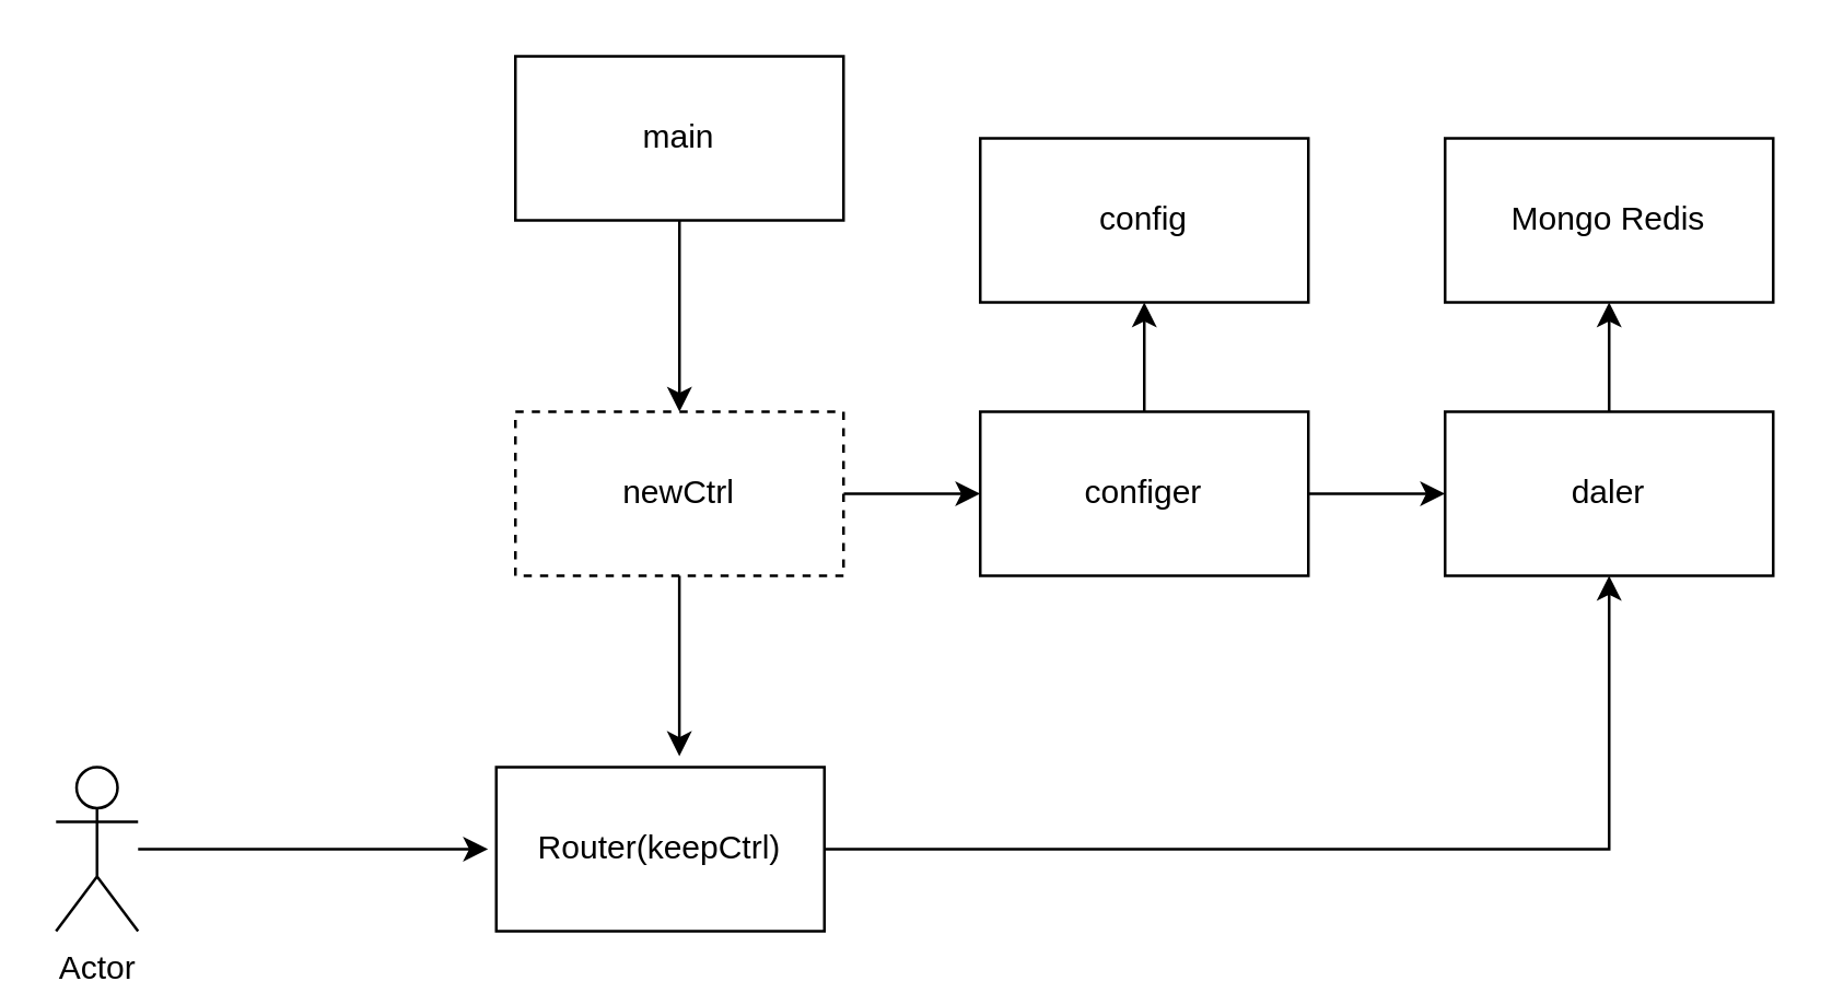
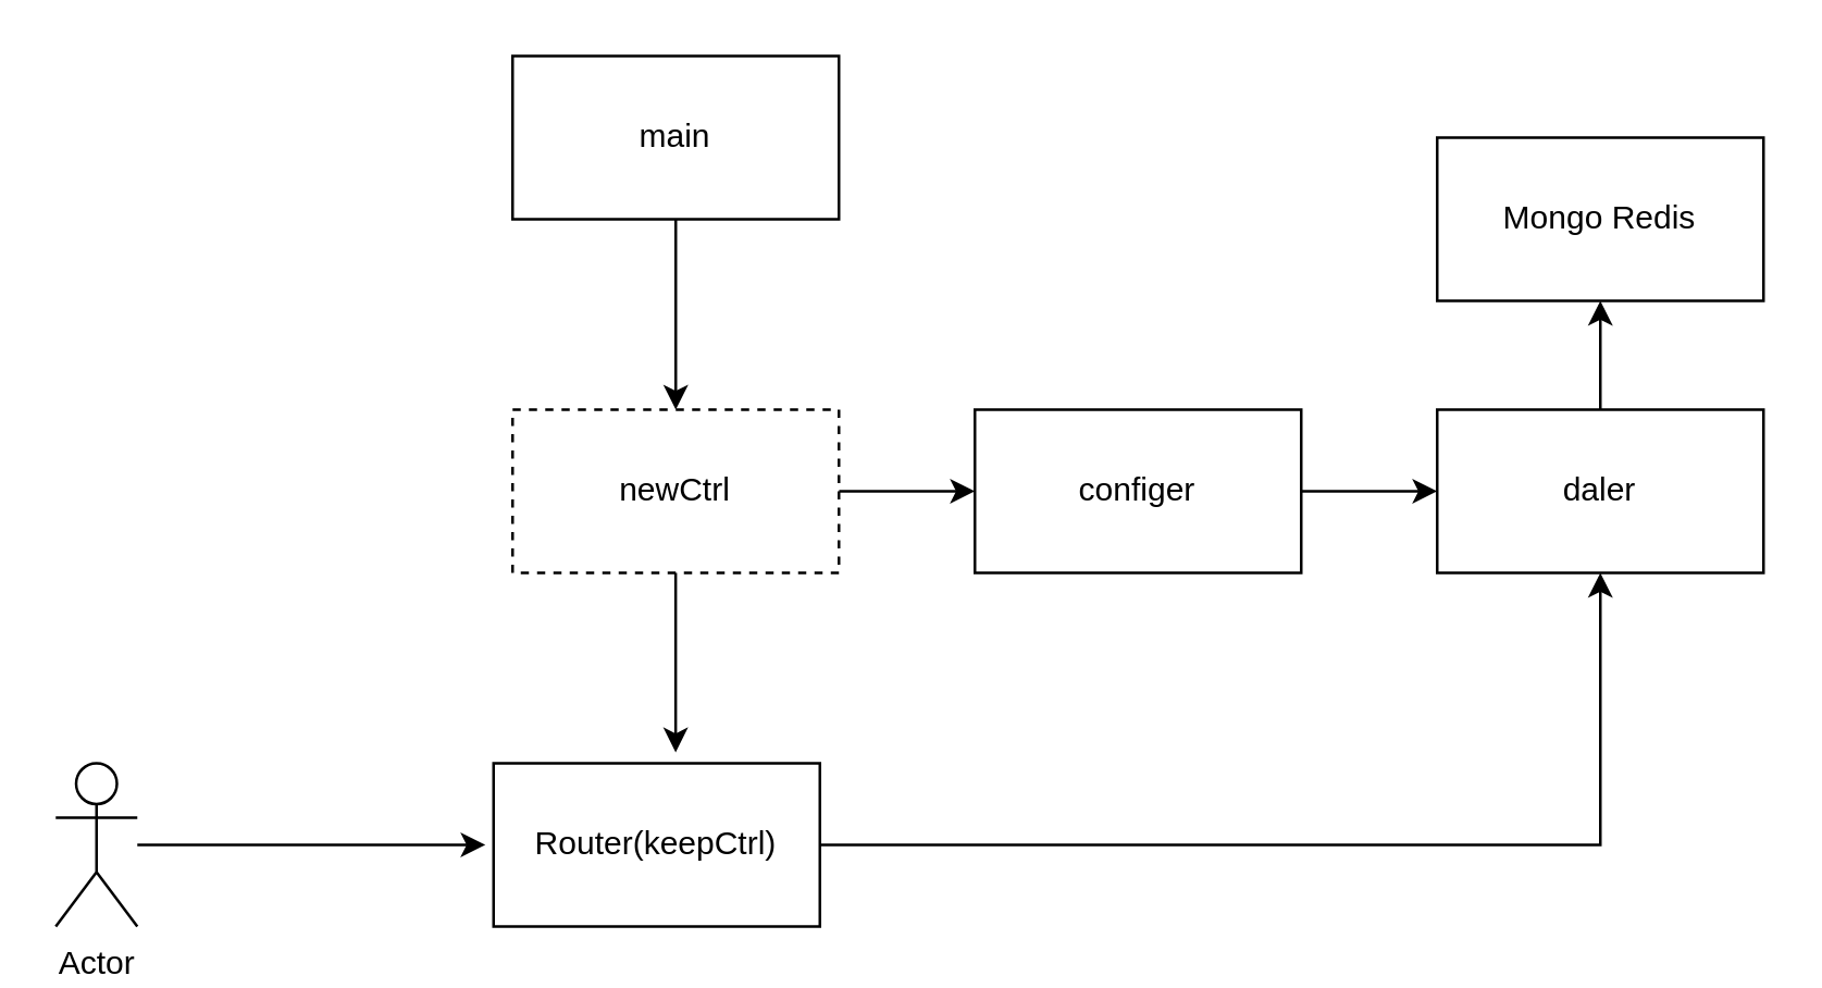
- <mxCell id="16" value="config" style="rounded=0;whiteSpace=wrap;html=1;" vertex="1" parent="1"><mxGeometry x="358" y="50" width="120" height="60" as="geometry" /></mxCell>
- <mxCell id="12" style="edgeStyle=orthogonalEdgeStyle;rounded=0;orthogonalLoop=1;jettySize=auto;html=1;exitX=0.5;exitY=0;exitDx=0;exitDy=0;entryX=0.5;entryY=1;entryDx=0;entryDy=0;" edge="1" parent="1" source="13" target="16"><mxGeometry relative="1" as="geometry" /></mxCell>
